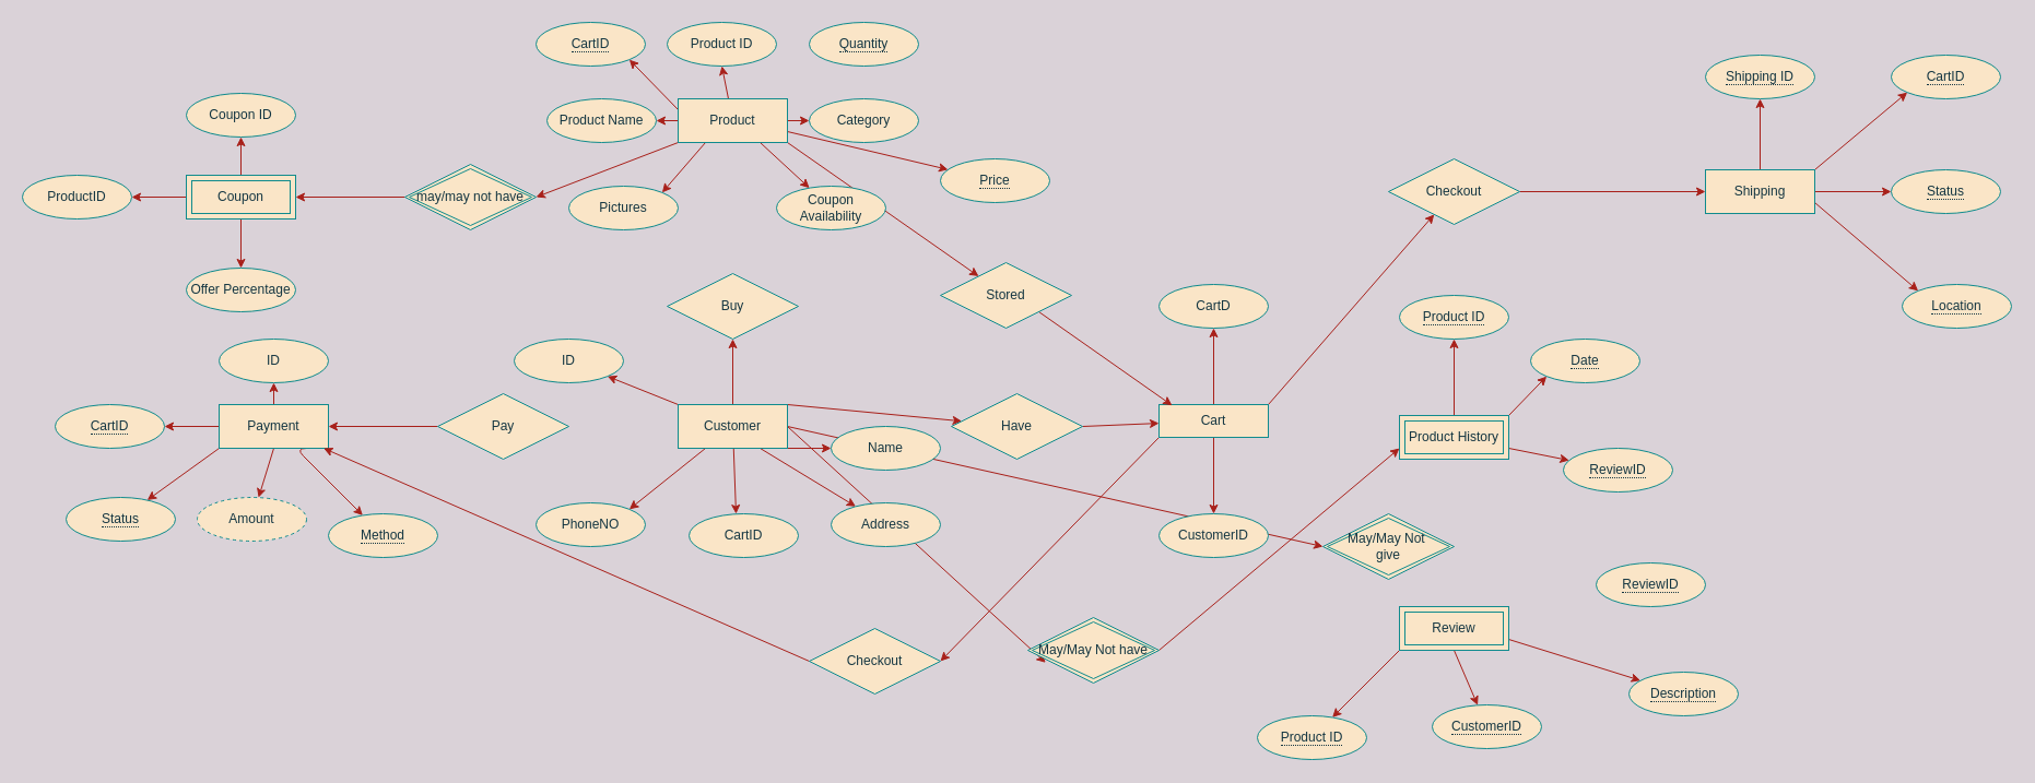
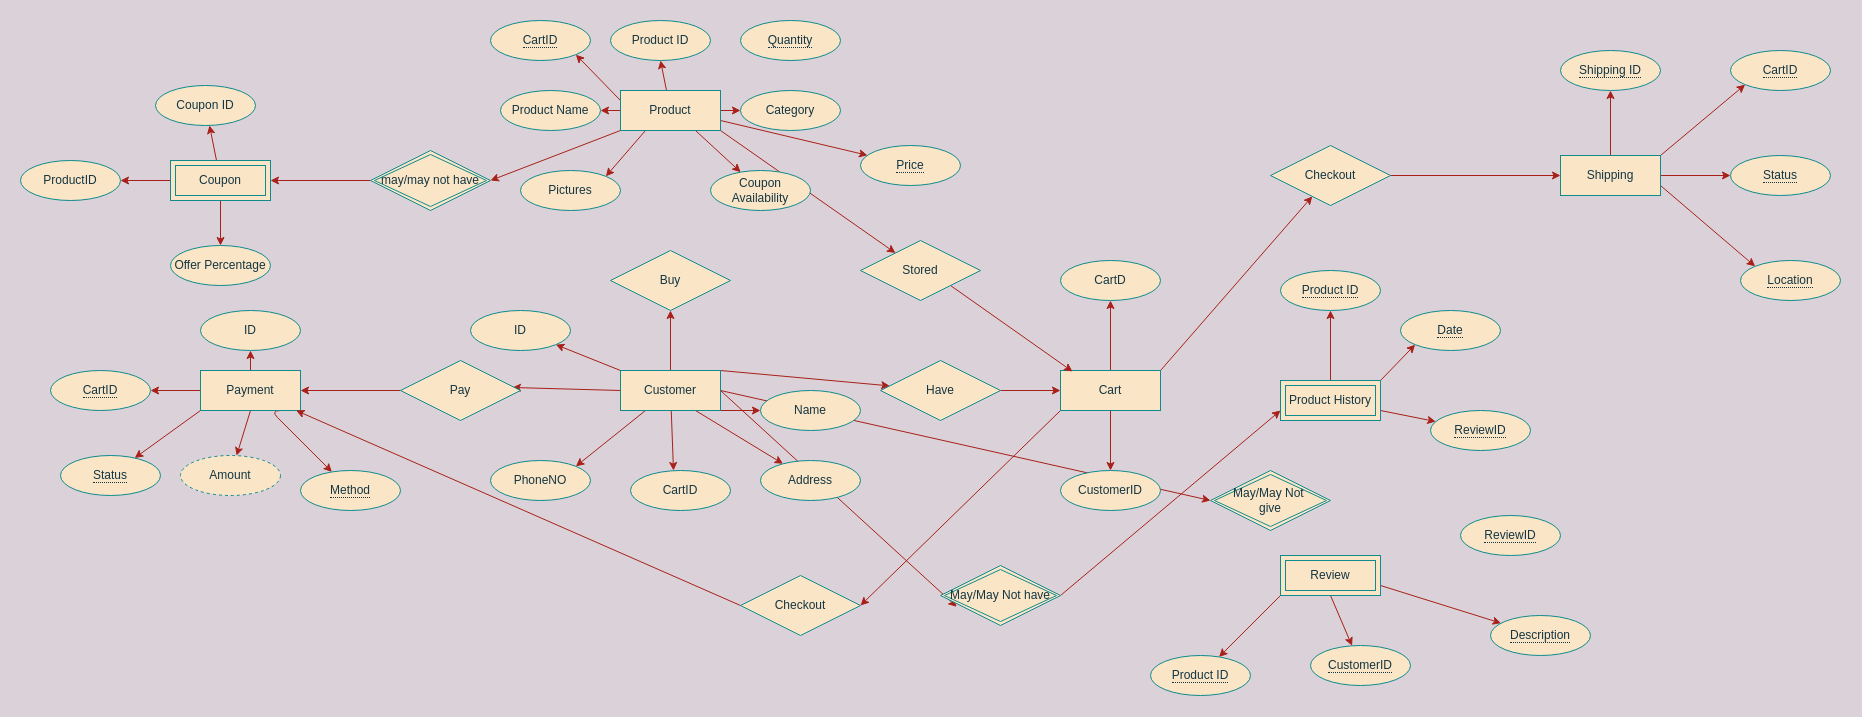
- <mxCell id="65" value="Coupon ID" style="ellipse;whiteSpace=wrap;html=1;align=center;rounded=0;sketch=0;fontColor=#143642;strokeColor=#0F8B8D;fillColor=#FAE5C7;" vertex="1" parent="1"><mxGeometry x="170" y="85" width="100" height="40" as="geometry" /></mxCell>
+ <mxCell id="65" value="Coupon ID" style="ellipse;whiteSpace=wrap;html=1;align=center;rounded=0;sketch=0;fontColor=#143642;strokeColor=#0F8B8D;fillColor=#FAE5C7;" vertex="1" parent="1"><mxGeometry x="155" y="85" width="100" height="40" as="geometry" /></mxCell>
- <mxCell id="31" value="Cart" style="whiteSpace=wrap;html=1;align=center;rounded=0;sketch=0;fontColor=#143642;strokeColor=#0F8B8D;fillColor=#FAE5C7;" vertex="1" parent="1"><mxGeometry x="1060" y="370" width="100" height="30" as="geometry" /></mxCell>
+ <mxCell id="31" value="Cart" style="whiteSpace=wrap;html=1;align=center;rounded=0;sketch=0;fontColor=#143642;strokeColor=#0F8B8D;fillColor=#FAE5C7;" vertex="1" parent="1"><mxGeometry x="1060" y="370" width="100" height="40" as="geometry" /></mxCell>
+ <mxCell id="23" style="edgeStyle=none;rounded=1;sketch=0;orthogonalLoop=1;jettySize=auto;html=1;exitX=0;exitY=0.5;exitDx=0;exitDy=0;entryX=0.933;entryY=0.45;entryDx=0;entryDy=0;entryPerimeter=0;fontColor=#143642;strokeColor=#A8201A;fillColor=#FAE5C7;" edge="1" parent="1" source="26" target="71"><mxGeometry relative="1" as="geometry" /></mxCell>
- <mxCell id="58" value="Have" style="shape=rhombus;perimeter=rhombusPerimeter;whiteSpace=wrap;html=1;align=center;rounded=0;sketch=0;fontColor=#143642;strokeColor=#0F8B8D;fillColor=#FAE5C7;" vertex="1" parent="1"><mxGeometry x="870" y="360" width="120" height="60" as="geometry" /></mxCell>
+ <mxCell id="58" value="Have" style="shape=rhombus;perimeter=rhombusPerimeter;whiteSpace=wrap;html=1;align=center;rounded=0;sketch=0;fontColor=#143642;strokeColor=#0F8B8D;fillColor=#FAE5C7;" vertex="1" parent="1"><mxGeometry x="880" y="360" width="120" height="60" as="geometry" /></mxCell>
